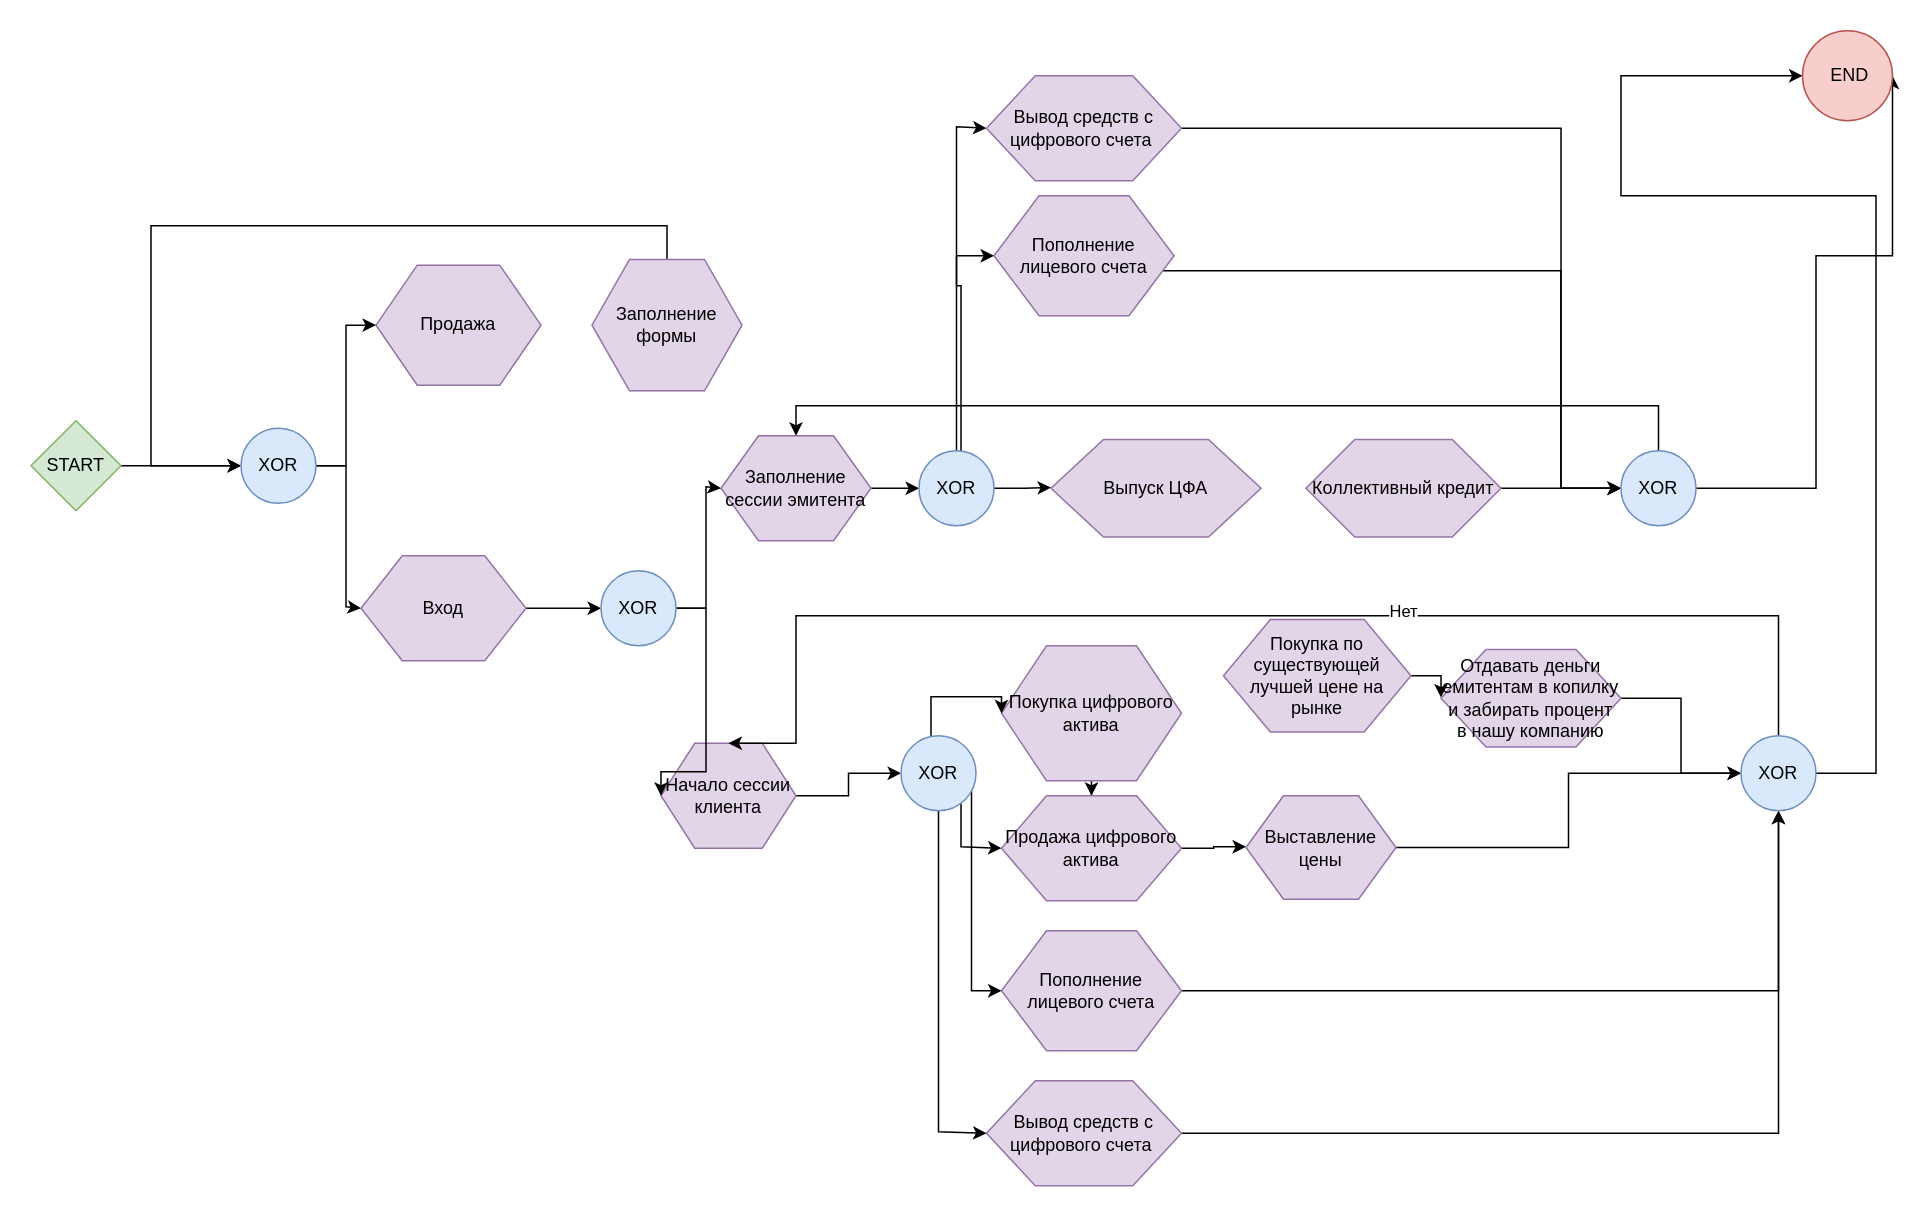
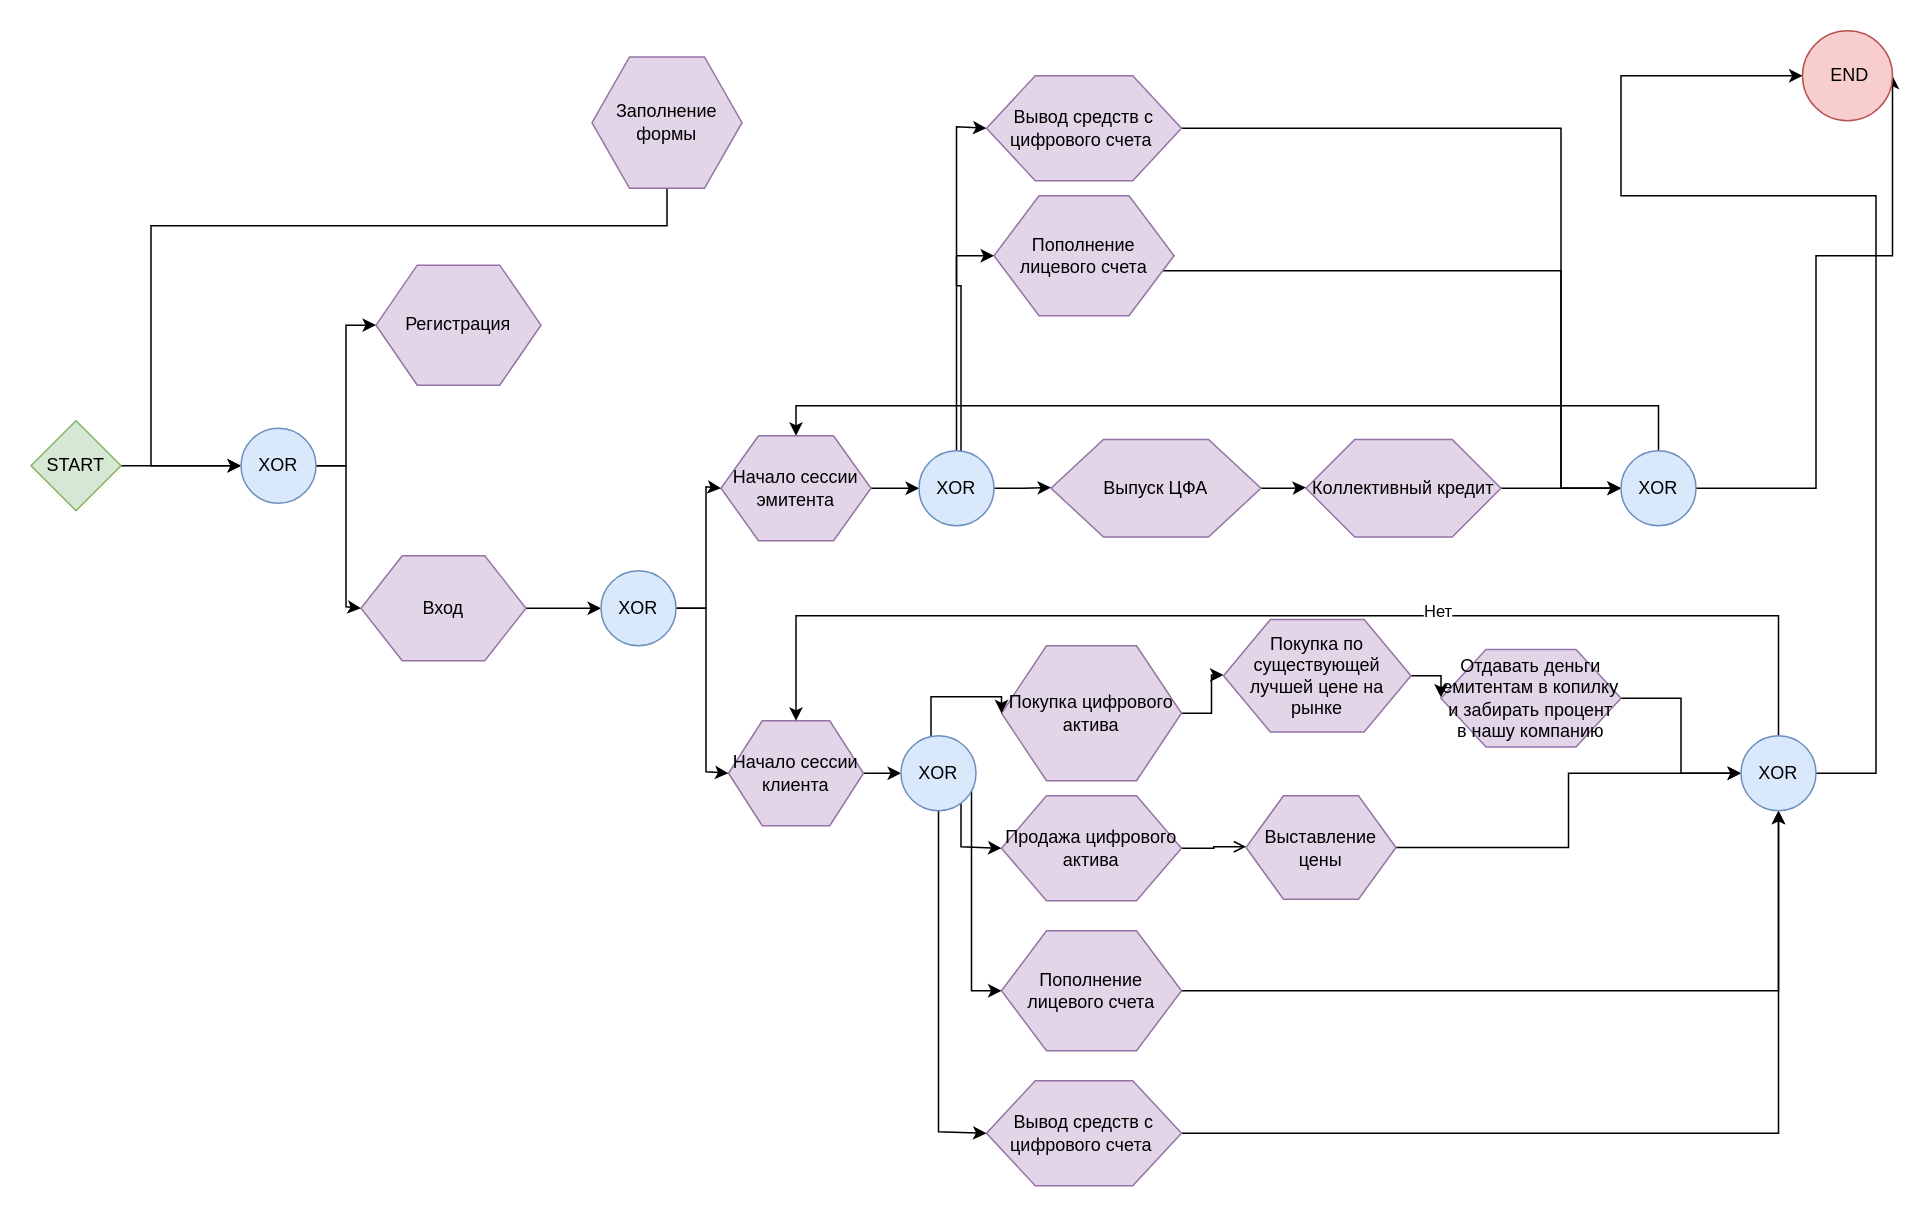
- <mxCell id="4" value="Продажа" style="shape=hexagon;html=1;whiteSpace=wrap;perimeter=hexagonPerimeter;rounded=0;fillColor=#e1d5e7;strokeColor=#9673a6;" vertex="1" parent="1"><mxGeometry x="250" y="176.25" width="110" height="80" as="geometry" /></mxCell>
+ <mxCell id="4" value="Регистрация" style="shape=hexagon;html=1;whiteSpace=wrap;perimeter=hexagonPerimeter;rounded=0;fillColor=#e1d5e7;strokeColor=#9673a6;" vertex="1" parent="1"><mxGeometry x="250" y="176.25" width="110" height="80" as="geometry" /></mxCell>
- <mxCell id="8" value="Заполнение формы" style="shape=hexagon;html=1;whiteSpace=wrap;perimeter=hexagonPerimeter;rounded=0;fillColor=#e1d5e7;strokeColor=#9673a6;" vertex="1" parent="1"><mxGeometry x="394" y="172.5" width="100" height="87.5" as="geometry" /></mxCell>
+ <mxCell id="8" value="Заполнение формы" style="shape=hexagon;html=1;whiteSpace=wrap;perimeter=hexagonPerimeter;rounded=0;fillColor=#e1d5e7;strokeColor=#9673a6;" vertex="1" parent="1"><mxGeometry x="394" y="37.5" width="100" height="87.5" as="geometry" /></mxCell>
- <mxCell id="16" value="Заполнение сессии эмитента" style="shape=hexagon;html=1;whiteSpace=wrap;perimeter=hexagonPerimeter;rounded=0;fillColor=#e1d5e7;strokeColor=#9673a6;" vertex="1" parent="1"><mxGeometry x="480" y="290" width="100" height="70" as="geometry" /></mxCell>
+ <mxCell id="16" value="Начало сессии эмитента" style="shape=hexagon;html=1;whiteSpace=wrap;perimeter=hexagonPerimeter;rounded=0;fillColor=#e1d5e7;strokeColor=#9673a6;" vertex="1" parent="1"><mxGeometry x="480" y="290" width="100" height="70" as="geometry" /></mxCell>
+ <mxCell id="9" style="edgeStyle=orthogonalEdgeStyle;rounded=0;orthogonalLoop=1;jettySize=auto;html=1;entryX=0;entryY=0.5;entryDx=0;entryDy=0;" edge="1" parent="1" source="10" target="12"><mxGeometry relative="1" as="geometry" /></mxCell>
- <mxCell id="13" style="edgeStyle=orthogonalEdgeStyle;rounded=0;orthogonalLoop=1;jettySize=auto;html=1;" edge="1" parent="1" source="14" target="18"><mxGeometry relative="1" as="geometry" /></mxCell>
+ <mxCell id="13" style="edgeStyle=orthogonalEdgeStyle;rounded=0;orthogonalLoop=1;jettySize=auto;html=1;entryX=0;entryY=0.5;entryDx=0;entryDy=0;" edge="1" parent="1" source="14" target="26"><mxGeometry relative="1" as="geometry" /></mxCell>
- <mxCell id="20" value="Начало сессии клиента" style="shape=hexagon;html=1;whiteSpace=wrap;perimeter=hexagonPerimeter;rounded=0;fillColor=#e1d5e7;strokeColor=#9673a6;" vertex="1" parent="1"><mxGeometry x="440" y="495" width="90" height="70" as="geometry" /></mxCell>
+ <mxCell id="20" value="Начало сессии клиента" style="shape=hexagon;html=1;whiteSpace=wrap;perimeter=hexagonPerimeter;rounded=0;fillColor=#e1d5e7;strokeColor=#9673a6;" vertex="1" parent="1"><mxGeometry x="485" y="480" width="90" height="70" as="geometry" /></mxCell>
- <mxCell id="17" style="edgeStyle=orthogonalEdgeStyle;rounded=0;orthogonalLoop=1;jettySize=auto;html=1;entryX=0;entryY=0.5;entryDx=0;entryDy=0;" edge="1" parent="1" source="18" target="24"><mxGeometry relative="1" as="geometry" /></mxCell>
+ <mxCell id="17" style="edgeStyle=orthogonalEdgeStyle;rounded=0;orthogonalLoop=1;jettySize=auto;html=1;entryX=0;entryY=0.5;entryDx=0;entryDy=0;endArrow=open;" edge="1" parent="1" source="18" target="24"><mxGeometry relative="1" as="geometry" /></mxCell>
